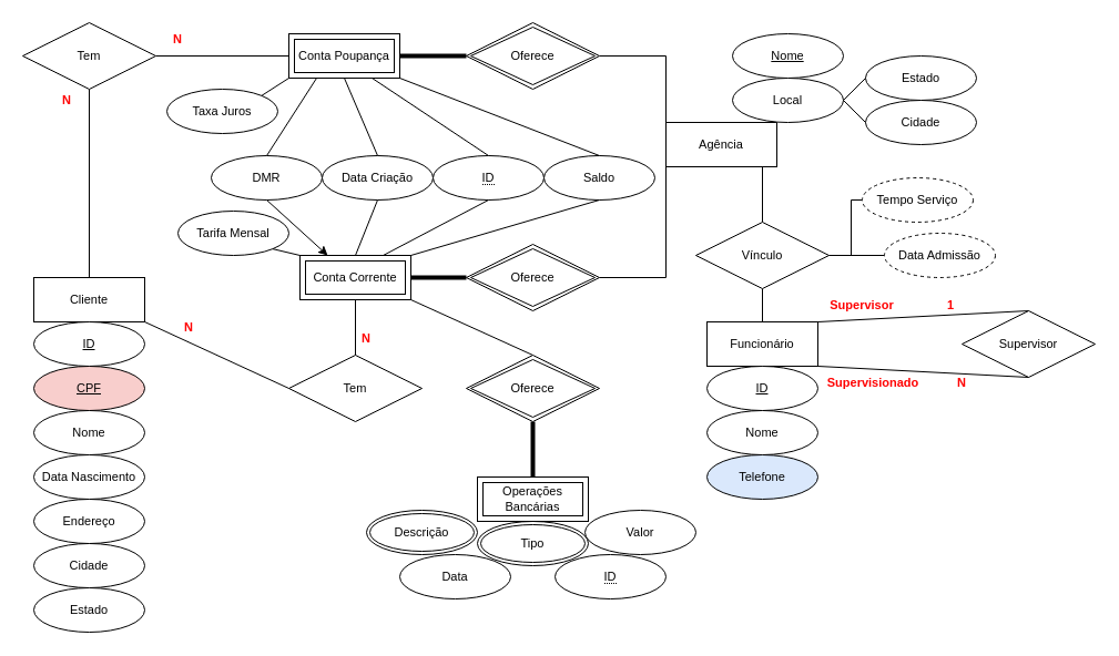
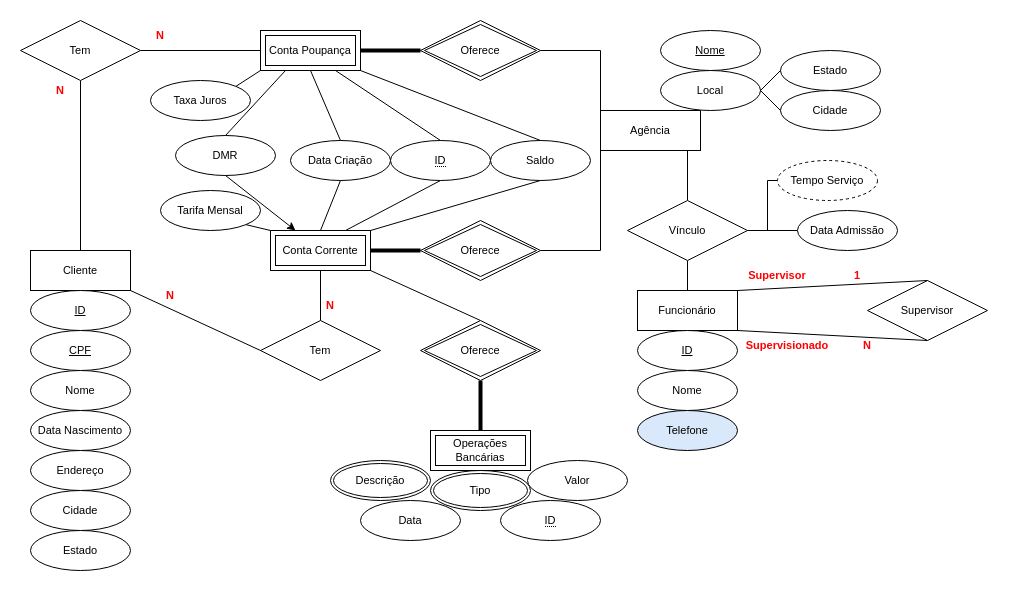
- <mxCell id="46" value="DMR" style="ellipse;whiteSpace=wrap;html=1;align=center;fontSize=11;fontColor=#000000;" vertex="1" parent="1"><mxGeometry x="190" y="140" width="100" height="40" as="geometry" /></mxCell>
+ <mxCell id="46" value="DMR" style="ellipse;whiteSpace=wrap;html=1;align=center;fontSize=11;fontColor=#000000;" vertex="1" parent="1"><mxGeometry x="175" y="135" width="100" height="40" as="geometry" /></mxCell>
- <mxCell id="35" value="Data Admissão" style="ellipse;whiteSpace=wrap;html=1;align=center;fontSize=11;fontColor=#000000;dashed=1;" vertex="1" parent="1"><mxGeometry x="797" y="210" width="100" height="40" as="geometry" /></mxCell>
+ <mxCell id="35" value="Data Admissão" style="ellipse;whiteSpace=wrap;html=1;align=center;fontSize=11;fontColor=#000000;" vertex="1" parent="1"><mxGeometry x="797" y="210" width="100" height="40" as="geometry" /></mxCell>
- <mxCell id="14" value="CPF" style="ellipse;whiteSpace=wrap;html=1;align=center;fontSize=11;fontColor=#000000;fontStyle=4;fillColor=#f8cecc;" vertex="1" parent="1"><mxGeometry x="30" y="330" width="100" height="40" as="geometry" /></mxCell>
+ <mxCell id="14" value="CPF" style="ellipse;whiteSpace=wrap;html=1;align=center;fontSize=11;fontColor=#000000;fontStyle=4" vertex="1" parent="1"><mxGeometry x="30" y="330" width="100" height="40" as="geometry" /></mxCell>
